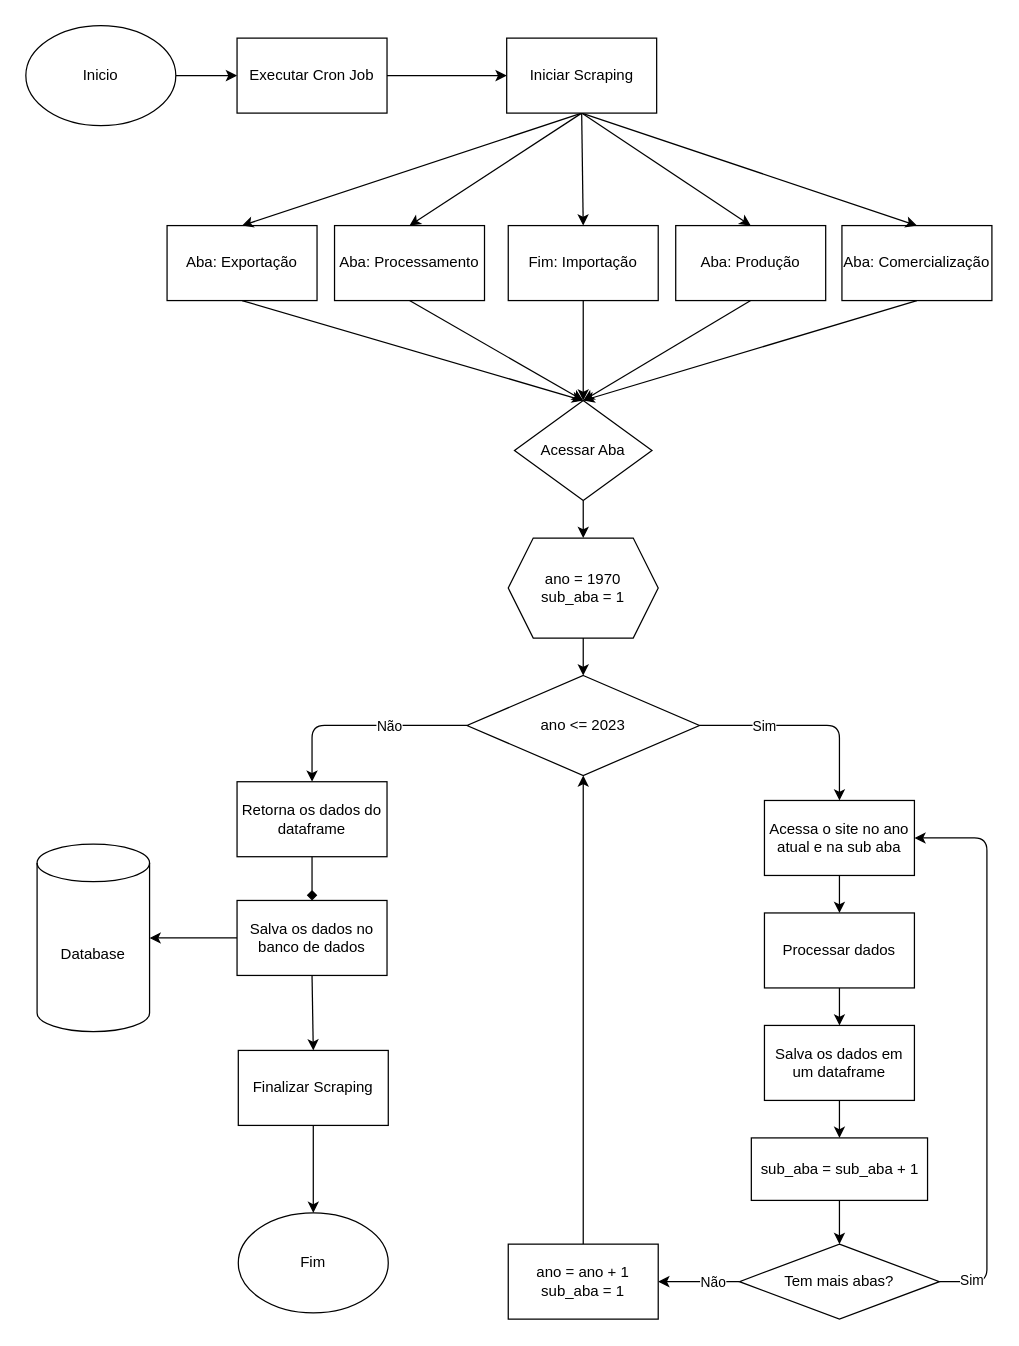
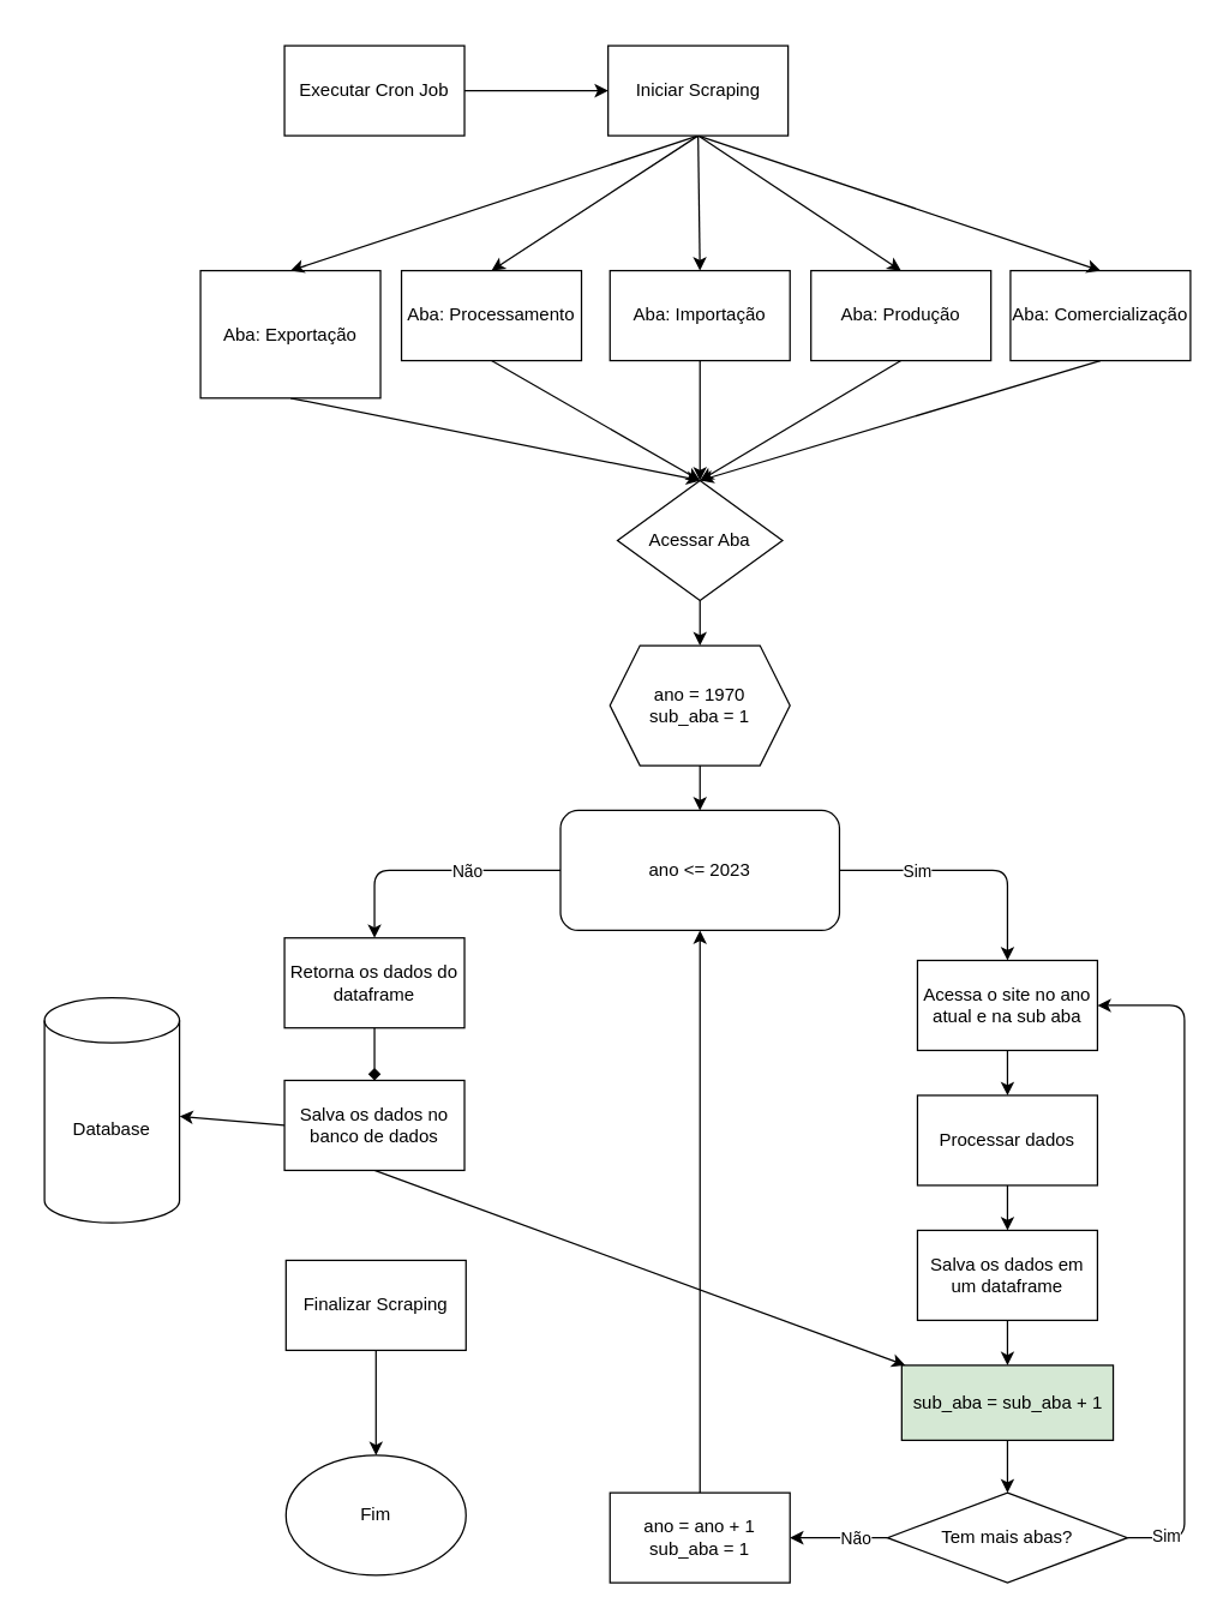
- <mxCell id="4" value="Inicio" style="ellipse;whiteSpace=wrap;html=1;" parent="1" vertex="1"><mxGeometry x="20" y="20" width="120" height="80" as="geometry" /></mxCell>
- <mxCell id="3" style="edgeStyle=none;html=1;exitX=1;exitY=0.5;exitDx=0;exitDy=0;entryX=0;entryY=0.5;entryDx=0;entryDy=0;" parent="1" source="4" target="50" edge="1"><mxGeometry relative="1" as="geometry" /></mxCell>
- <mxCell id="40" value="Aba: Exportação" style="rounded=0;whiteSpace=wrap;html=1;" parent="1" vertex="1"><mxGeometry x="133" y="180" width="120" height="60" as="geometry" /></mxCell>
+ <mxCell id="40" value="Aba: Exportação" style="rounded=0;whiteSpace=wrap;html=1;" parent="1" vertex="1"><mxGeometry x="133" y="180" width="120" height="85" as="geometry" /></mxCell>
- <mxCell id="34" value="Fim: Importação" style="rounded=0;whiteSpace=wrap;html=1;" parent="1" vertex="1"><mxGeometry x="406" y="180" width="120" height="60" as="geometry" /></mxCell>
+ <mxCell id="34" value="Aba: Importação" style="rounded=0;whiteSpace=wrap;html=1;" parent="1" vertex="1"><mxGeometry x="406" y="180" width="120" height="60" as="geometry" /></mxCell>
- <mxCell id="12" value="ano &amp;lt;= 2023" style="rhombus;whiteSpace=wrap;html=1;" parent="1" vertex="1"><mxGeometry x="373" y="540" width="186" height="80" as="geometry" /></mxCell>
+ <mxCell id="12" value="ano &amp;lt;= 2023" style="whiteSpace=wrap;html=1;rounded=1;" parent="1" vertex="1"><mxGeometry x="373" y="540" width="186" height="80" as="geometry" /></mxCell>
- <mxCell id="2" value="Database" style="shape=cylinder3;whiteSpace=wrap;html=1;boundedLbl=1;backgroundOutline=1;size=15;" parent="1" vertex="1"><mxGeometry x="29" y="675" width="90" height="150" as="geometry" /></mxCell>
+ <mxCell id="2" value="Database" style="shape=cylinder3;whiteSpace=wrap;html=1;boundedLbl=1;backgroundOutline=1;size=15;" parent="1" vertex="1"><mxGeometry x="29" y="665" width="90" height="150" as="geometry" /></mxCell>
- <mxCell id="29" style="edgeStyle=none;html=1;exitX=0.5;exitY=1;exitDx=0;exitDy=0;entryX=0.5;entryY=0;entryDx=0;entryDy=0;" parent="1" source="30" target="42" edge="1"><mxGeometry relative="1" as="geometry" /></mxCell>
+ <mxCell id="29" style="edgeStyle=none;html=1;exitX=0.5;exitY=1;exitDx=0;exitDy=0;" parent="1" source="30" target="23" edge="1"><mxGeometry relative="1" as="geometry" /></mxCell>
- <mxCell id="23" value="sub_aba = sub_aba + 1" style="rounded=0;whiteSpace=wrap;html=1;" parent="1" vertex="1"><mxGeometry x="600.5" y="910" width="141" height="50" as="geometry" /></mxCell>
+ <mxCell id="23" value="sub_aba = sub_aba + 1" style="rounded=0;whiteSpace=wrap;html=1;fillColor=#d5e8d4;" parent="1" vertex="1"><mxGeometry x="600.5" y="910" width="141" height="50" as="geometry" /></mxCell>
